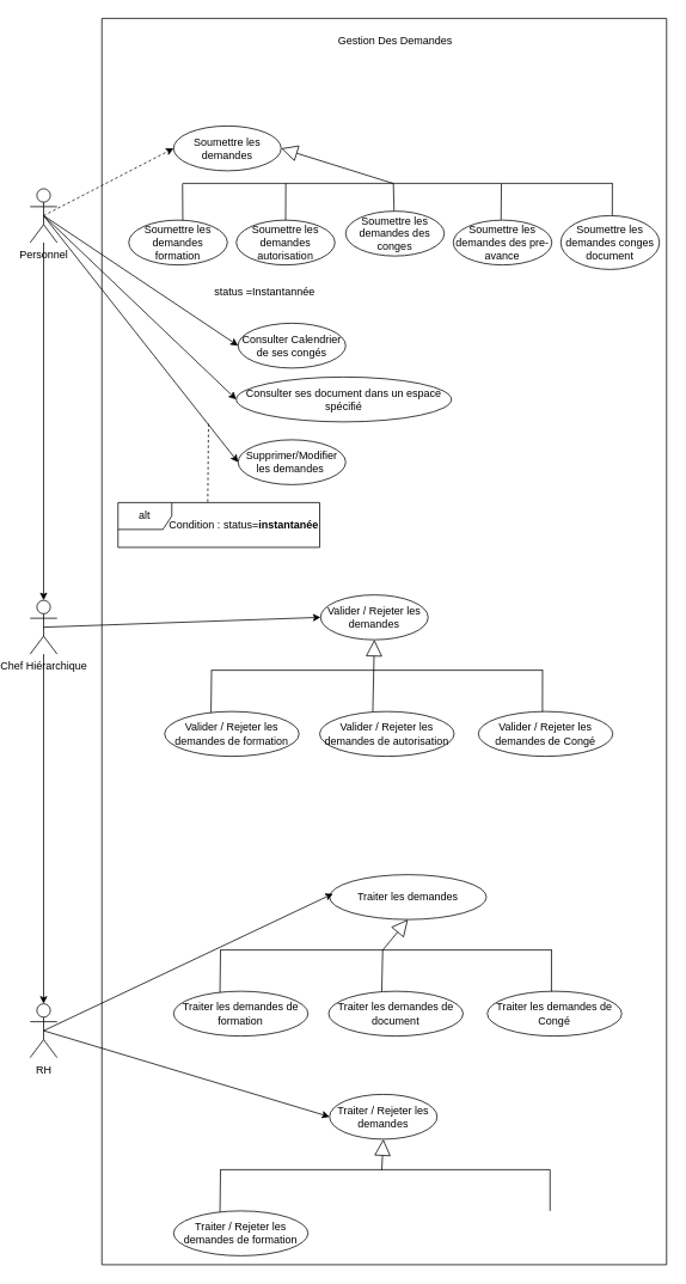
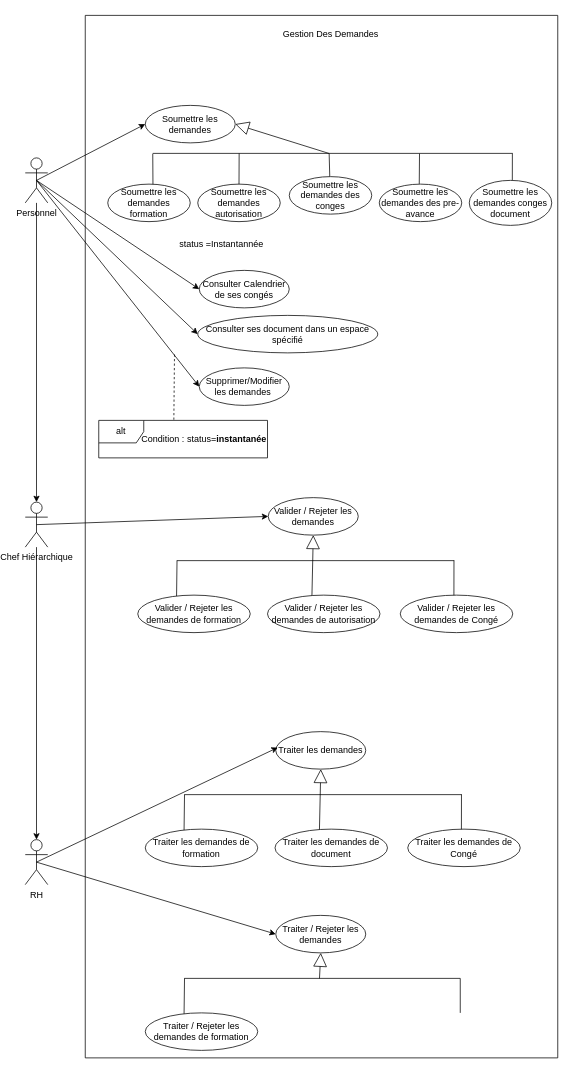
- <mxCell id="51" value="" style="endArrow=classic;html=1;rounded=0;exitX=0.5;exitY=0.5;exitDx=0;exitDy=0;exitPerimeter=0;entryX=0;entryY=0.5;entryDx=0;entryDy=0;dashed=1;" edge="1" parent="1" source="48" target="9"><mxGeometry width="50" height="50" relative="1" as="geometry"><mxPoint x="370" y="300" as="sourcePoint" /><mxPoint x="420" y="250" as="targetPoint" /></mxGeometry></mxCell>
+ <mxCell id="51" value="" style="endArrow=classic;html=1;rounded=0;exitX=0.5;exitY=0.5;exitDx=0;exitDy=0;exitPerimeter=0;entryX=0;entryY=0.5;entryDx=0;entryDy=0;" edge="1" parent="1" source="48" target="9"><mxGeometry width="50" height="50" relative="1" as="geometry"><mxPoint x="370" y="300" as="sourcePoint" /><mxPoint x="420" y="250" as="targetPoint" /></mxGeometry></mxCell>
- <mxCell id="31" value="Traiter les demandes" style="ellipse;whiteSpace=wrap;html=1;" vertex="1" parent="2"><mxGeometry x="254" y="955" width="175" height="50" as="geometry" /></mxCell>
+ <mxCell id="31" value="Traiter les demandes" style="ellipse;whiteSpace=wrap;html=1;" vertex="1" parent="2"><mxGeometry x="254" y="955" width="120" height="50" as="geometry" /></mxCell>
